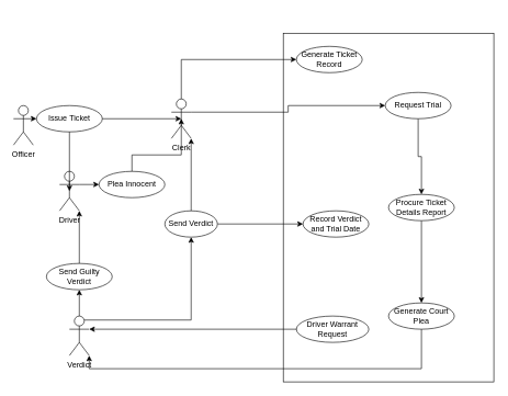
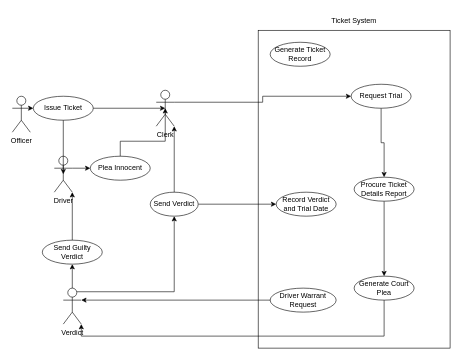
+ <mxCell id="3" value="Ticket System" style="text;html=1;align=center;verticalAlign=middle;whiteSpace=wrap;rounded=0;" vertex="1" parent="1"><mxGeometry x="550" y="20" width="80" height="30" as="geometry" /></mxCell>
- <mxCell id="11" style="edgeStyle=orthogonalEdgeStyle;rounded=0;orthogonalLoop=1;jettySize=auto;html=1;exitX=0.5;exitY=0;exitDx=0;exitDy=0;exitPerimeter=0;entryX=0;entryY=0.5;entryDx=0;entryDy=0;" edge="1" parent="1" source="13" target="6"><mxGeometry relative="1" as="geometry" /></mxCell>
